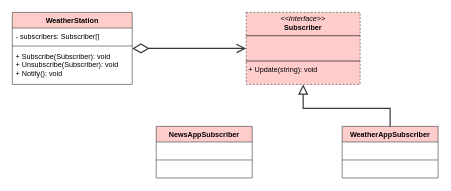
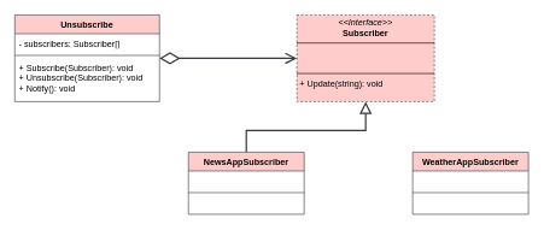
- <mxCell id="13" value="WeatherStation" style="swimlane;fontStyle=1;align=center;verticalAlign=top;childLayout=stackLayout;horizontal=1;startSize=26;horizontalStack=0;resizeParent=1;resizeParentMax=0;resizeLast=0;collapsible=1;marginBottom=0;whiteSpace=wrap;html=1;fillColor=#ffcccc;strokeColor=#36393d;" vertex="1" parent="1"><mxGeometry x="20" y="20" width="200" height="120" as="geometry" /></mxCell>
+ <mxCell id="13" value="Unsubscribe" style="swimlane;fontStyle=1;align=center;verticalAlign=top;childLayout=stackLayout;horizontal=1;startSize=26;horizontalStack=0;resizeParent=1;resizeParentMax=0;resizeLast=0;collapsible=1;marginBottom=0;whiteSpace=wrap;html=1;fillColor=#ffcccc;strokeColor=#36393d;" vertex="1" parent="1"><mxGeometry x="20" y="20" width="200" height="120" as="geometry" /></mxCell>
+ <mxCell id="3" style="edgeStyle=orthogonalEdgeStyle;rounded=0;orthogonalLoop=1;jettySize=auto;html=1;fillColor=#ffcccc;strokeColor=#36393d;strokeWidth=2;endArrow=block;endFill=0;endSize=12;" edge="1" parent="1" source="4" target="2"><mxGeometry relative="1" as="geometry" /></mxCell>
- <mxCell id="12" style="edgeStyle=orthogonalEdgeStyle;rounded=0;orthogonalLoop=1;jettySize=auto;html=1;fillColor=#ffcccc;strokeColor=#36393d;strokeWidth=2;endArrow=block;endFill=0;endSize=12;" edge="1" parent="1" source="8" target="2"><mxGeometry relative="1" as="geometry"><mxPoint x="370" y="280" as="sourcePoint" /><mxPoint x="535" y="210" as="targetPoint" /></mxGeometry></mxCell>
